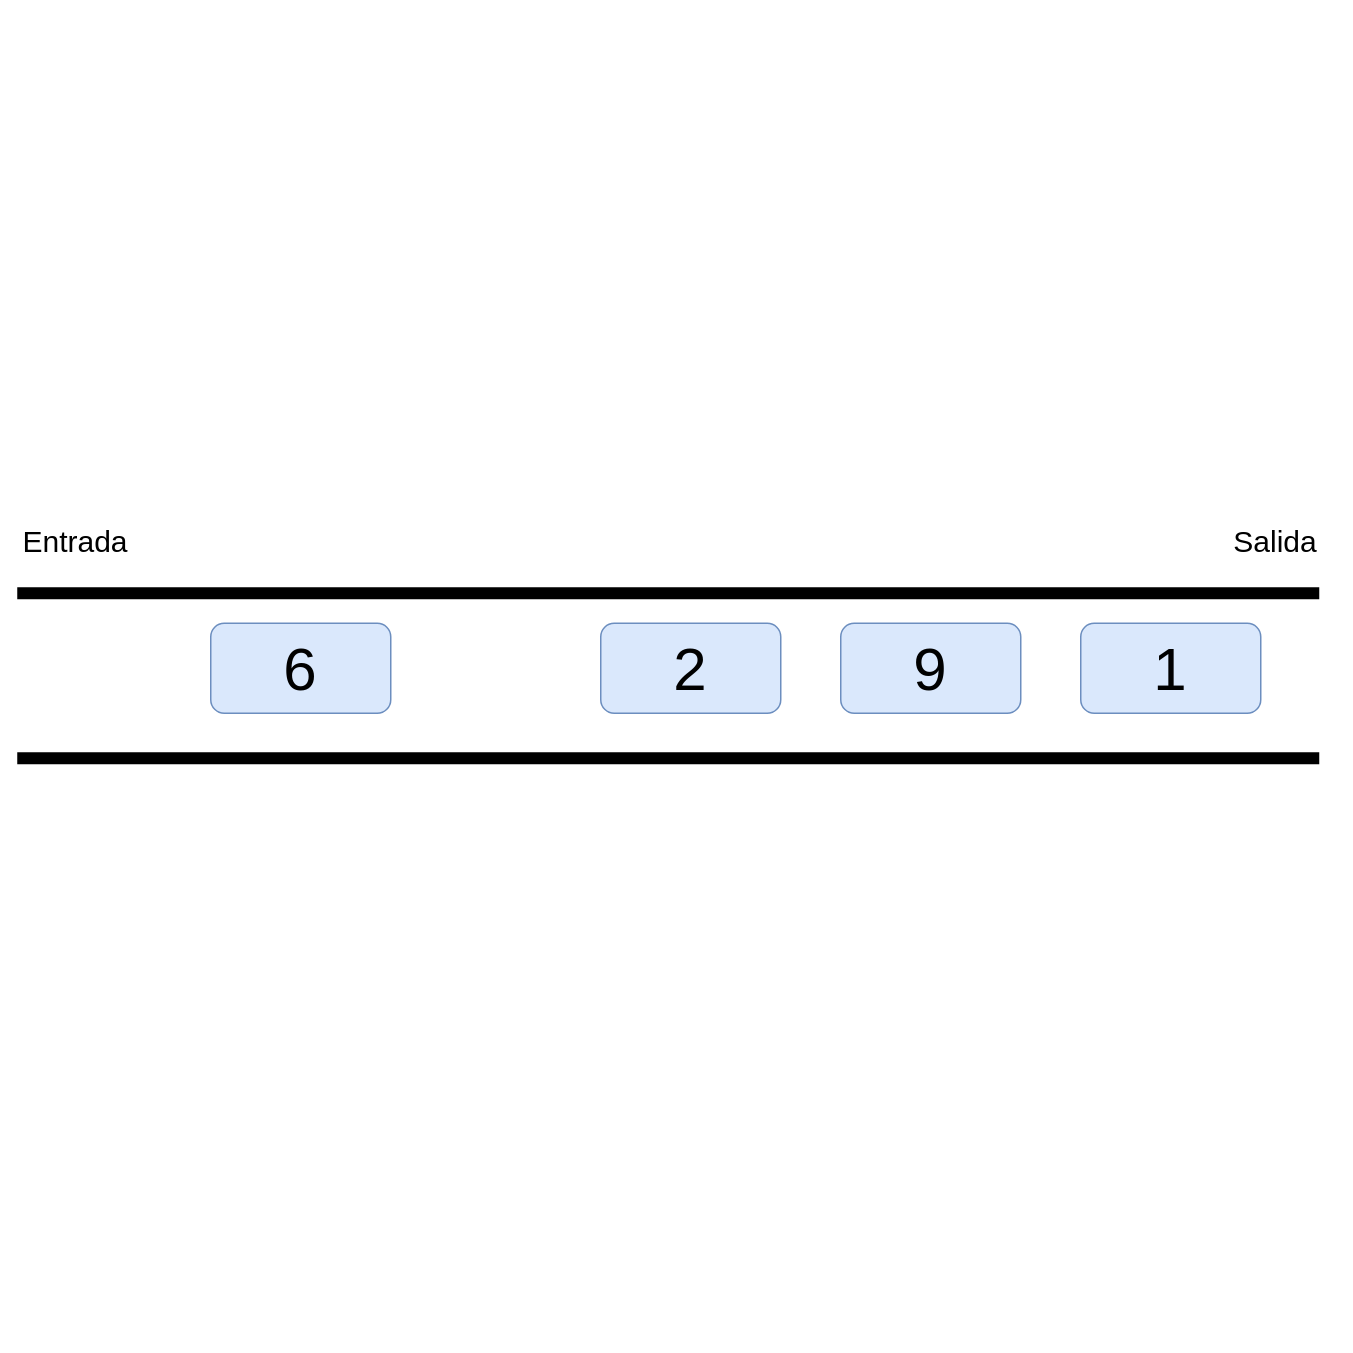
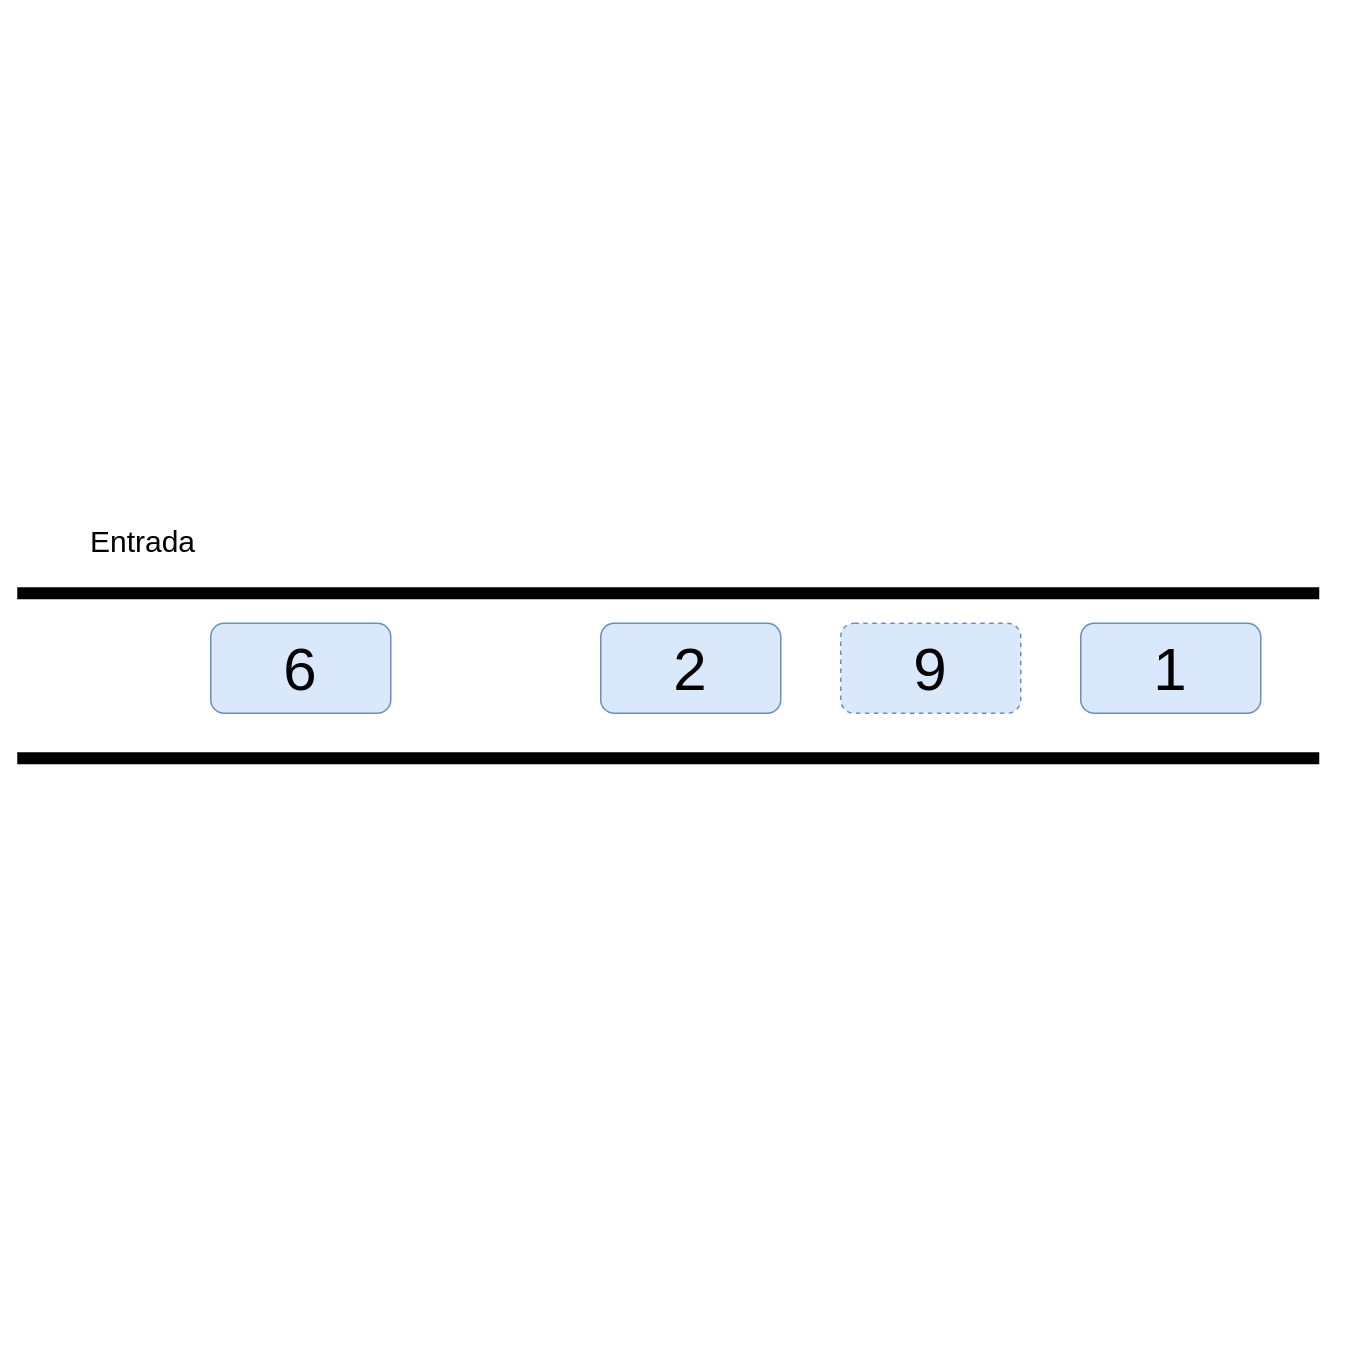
- <mxCell id="7" value="&lt;span style=&quot;font-size: 20px;&quot;&gt;Entrada&lt;/span&gt;" style="text;html=1;align=center;verticalAlign=middle;whiteSpace=wrap;rounded=0;" vertex="1" parent="1"><mxGeometry x="20" y="345" width="60" height="30" as="geometry" /></mxCell>
+ <mxCell id="7" value="&lt;span style=&quot;font-size: 20px;&quot;&gt;Entrada&lt;/span&gt;" style="text;html=1;align=center;verticalAlign=middle;whiteSpace=wrap;rounded=0;" vertex="1" parent="1"><mxGeometry x="65" y="345" width="60" height="30" as="geometry" /></mxCell>
- <mxCell id="8" value="&lt;span style=&quot;font-size: 20px;&quot;&gt;Salida&lt;/span&gt;" style="text;html=1;align=center;verticalAlign=middle;whiteSpace=wrap;rounded=0;" vertex="1" parent="1"><mxGeometry x="820" y="345" width="60" height="30" as="geometry" /></mxCell>
- <mxCell id="4" value="&lt;font style=&quot;font-size: 40px;&quot;&gt;9&lt;/font&gt;" style="rounded=1;whiteSpace=wrap;html=1;fillColor=#dae8fc;strokeColor=#6c8ebf;" vertex="1" parent="1"><mxGeometry x="560" y="415" width="120" height="60" as="geometry" /></mxCell>
+ <mxCell id="4" value="&lt;font style=&quot;font-size: 40px;&quot;&gt;9&lt;/font&gt;" style="rounded=1;whiteSpace=wrap;html=1;fillColor=#dae8fc;strokeColor=#6c8ebf;dashed=1;" vertex="1" parent="1"><mxGeometry x="560" y="415" width="120" height="60" as="geometry" /></mxCell>
